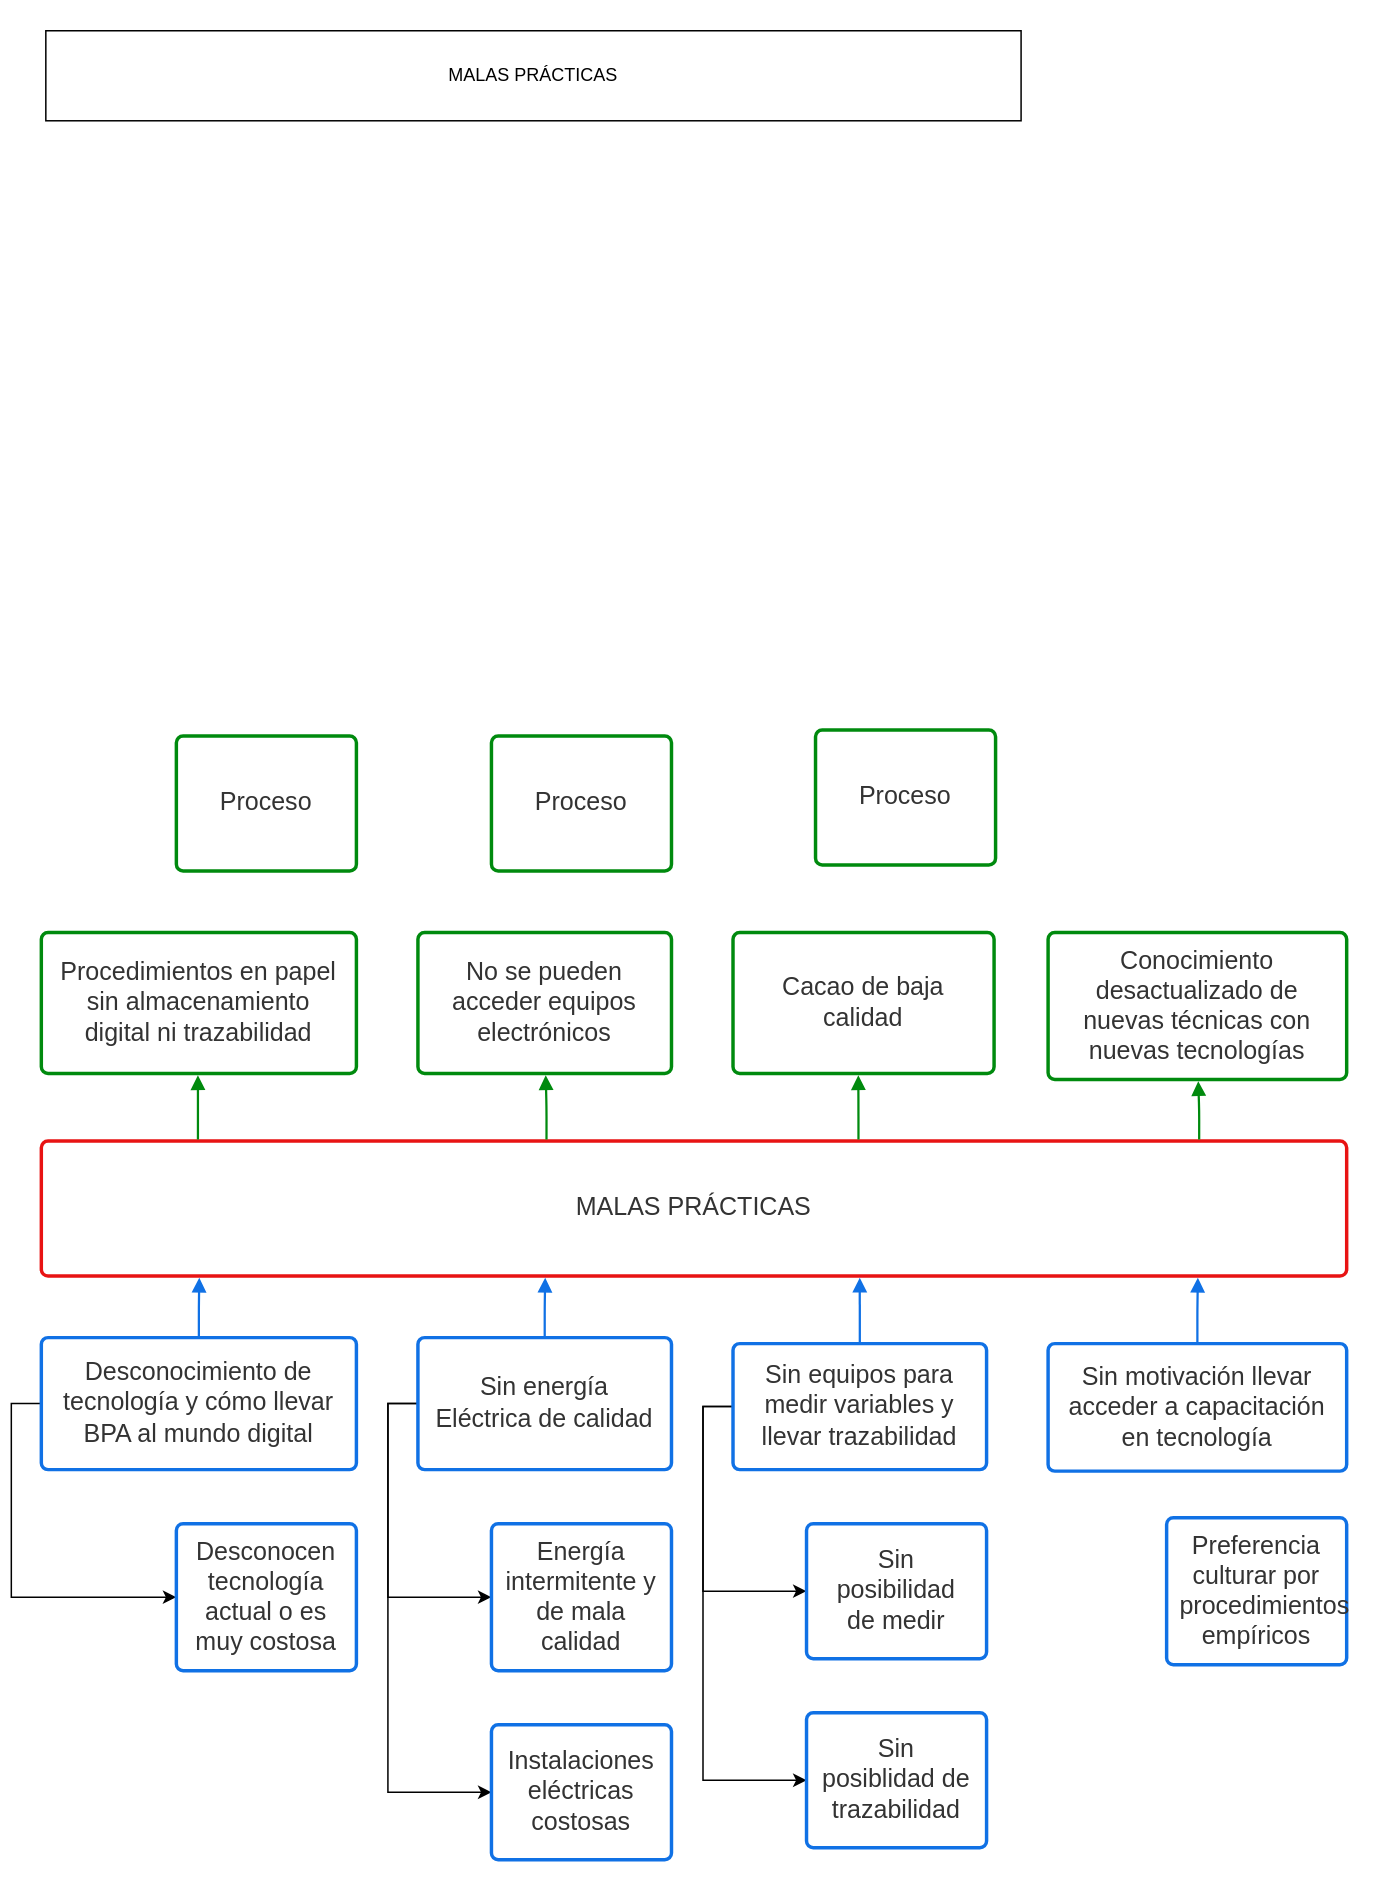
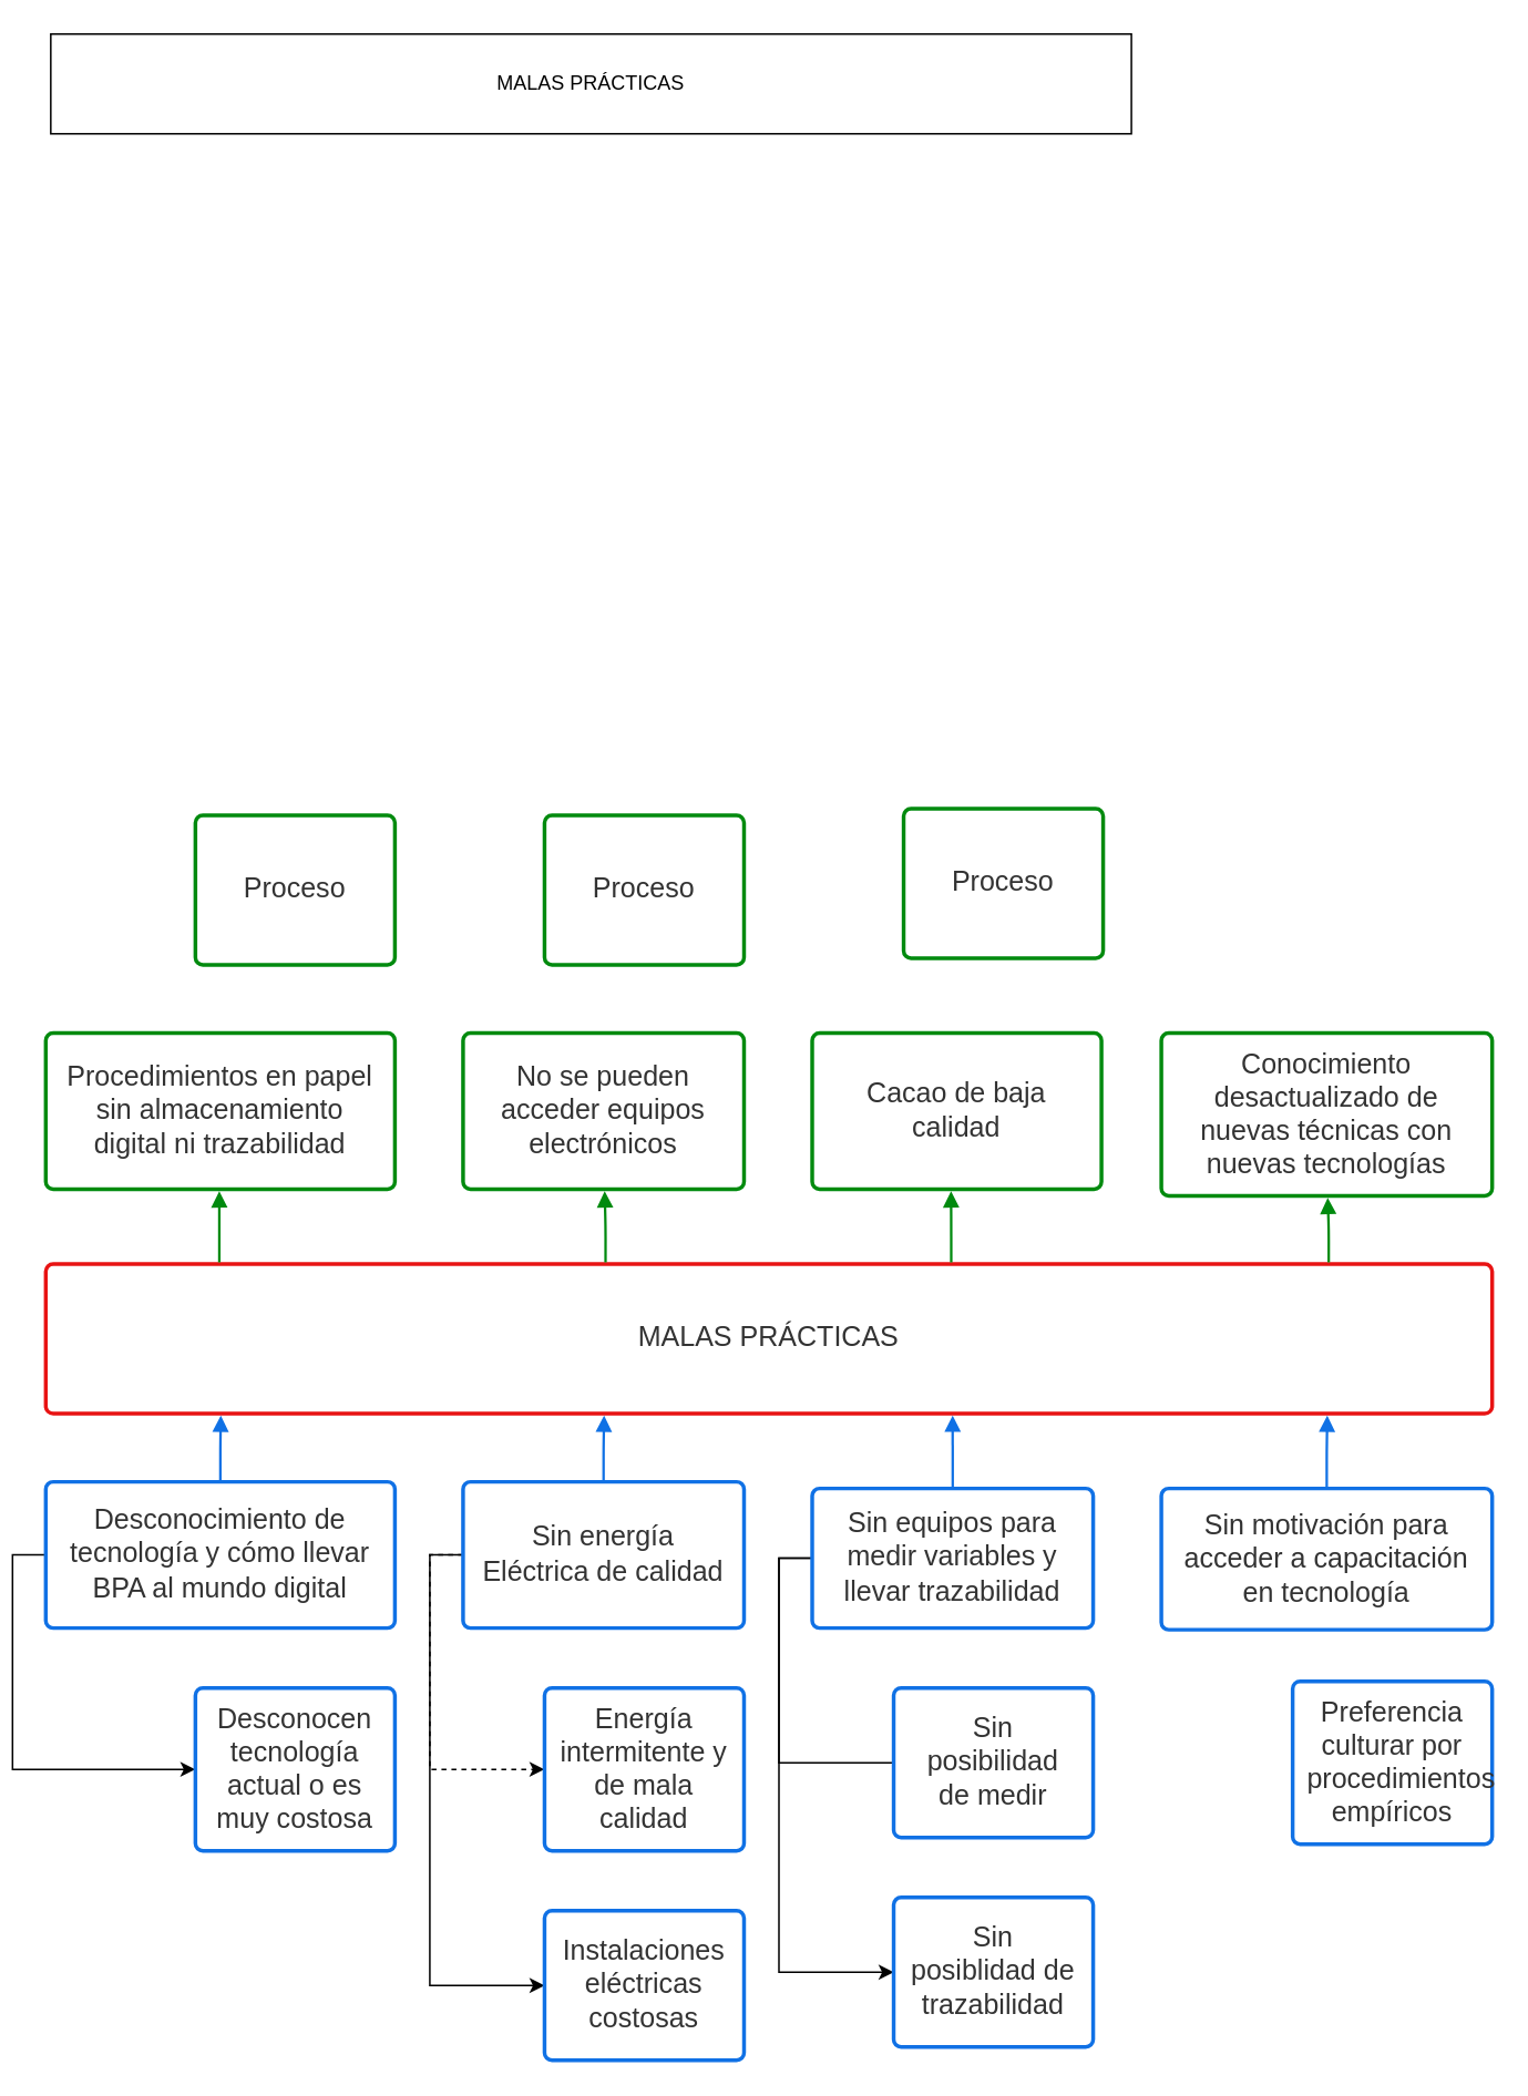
- <mxCell id="12" value="Sin motivación llevar acceder a capacitación en tecnología" style="html=1;overflow=block;blockSpacing=1;whiteSpace=wrap;fontSize=16.7;fontColor=#333333;align=center;spacing=9;strokeColor=#1071e5;strokeOpacity=100;rounded=1;absoluteArcSize=1;arcSize=9;strokeWidth=2.3;" vertex="1" parent="1"><mxGeometry x="691" y="895" width="199" height="85" as="geometry" /></mxCell>
+ <mxCell id="12" value="Sin motivación para acceder a capacitación en tecnología" style="html=1;overflow=block;blockSpacing=1;whiteSpace=wrap;fontSize=16.7;fontColor=#333333;align=center;spacing=9;strokeColor=#1071e5;strokeOpacity=100;rounded=1;absoluteArcSize=1;arcSize=9;strokeWidth=2.3;" vertex="1" parent="1"><mxGeometry x="691" y="895" width="199" height="85" as="geometry" /></mxCell>
- <mxCell id="9" style="edgeStyle=orthogonalEdgeStyle;rounded=0;orthogonalLoop=1;jettySize=auto;html=1;exitX=0;exitY=0.5;exitDx=0;exitDy=0;entryX=0;entryY=0.5;entryDx=0;entryDy=0;" edge="1" parent="1" source="11" target="17"><mxGeometry relative="1" as="geometry" /></mxCell>
+ <mxCell id="9" style="edgeStyle=orthogonalEdgeStyle;rounded=0;orthogonalLoop=1;jettySize=auto;html=1;exitX=0;exitY=0.5;exitDx=0;exitDy=0;entryX=0;entryY=0.5;entryDx=0;entryDy=0;endArrow=none;" edge="1" parent="1" source="11" target="17"><mxGeometry relative="1" as="geometry" /></mxCell>
- <mxCell id="6" style="edgeStyle=orthogonalEdgeStyle;rounded=0;orthogonalLoop=1;jettySize=auto;html=1;exitX=0;exitY=0.5;exitDx=0;exitDy=0;entryX=0;entryY=0.5;entryDx=0;entryDy=0;" edge="1" parent="1" source="8" target="15"><mxGeometry relative="1" as="geometry" /></mxCell>
+ <mxCell id="6" style="edgeStyle=orthogonalEdgeStyle;rounded=0;orthogonalLoop=1;jettySize=auto;html=1;exitX=0;exitY=0.5;exitDx=0;exitDy=0;entryX=0;entryY=0.5;entryDx=0;entryDy=0;dashed=1;" edge="1" parent="1" source="8" target="15"><mxGeometry relative="1" as="geometry" /></mxCell>
